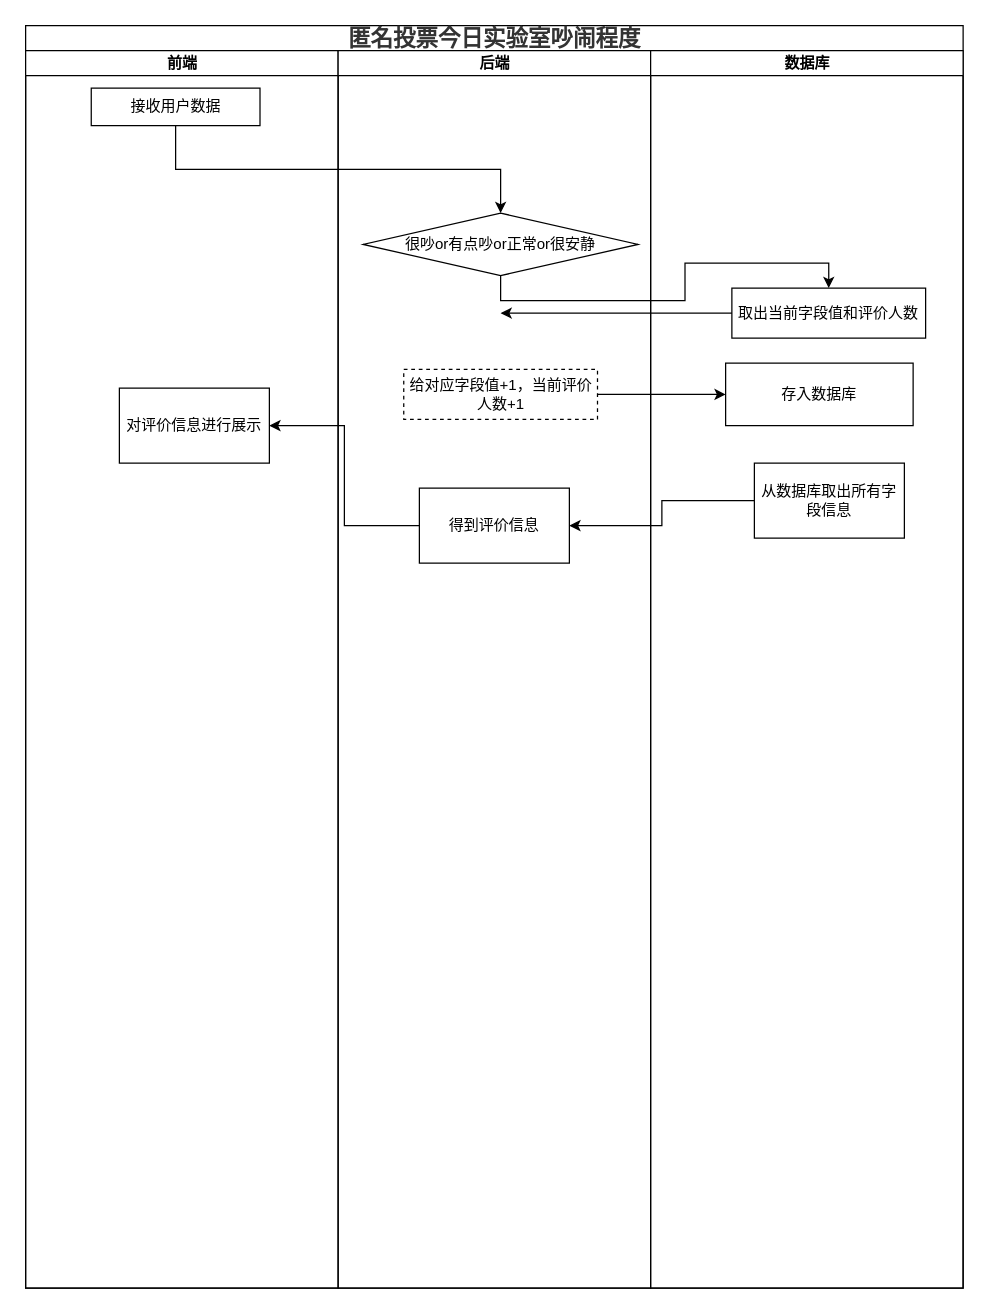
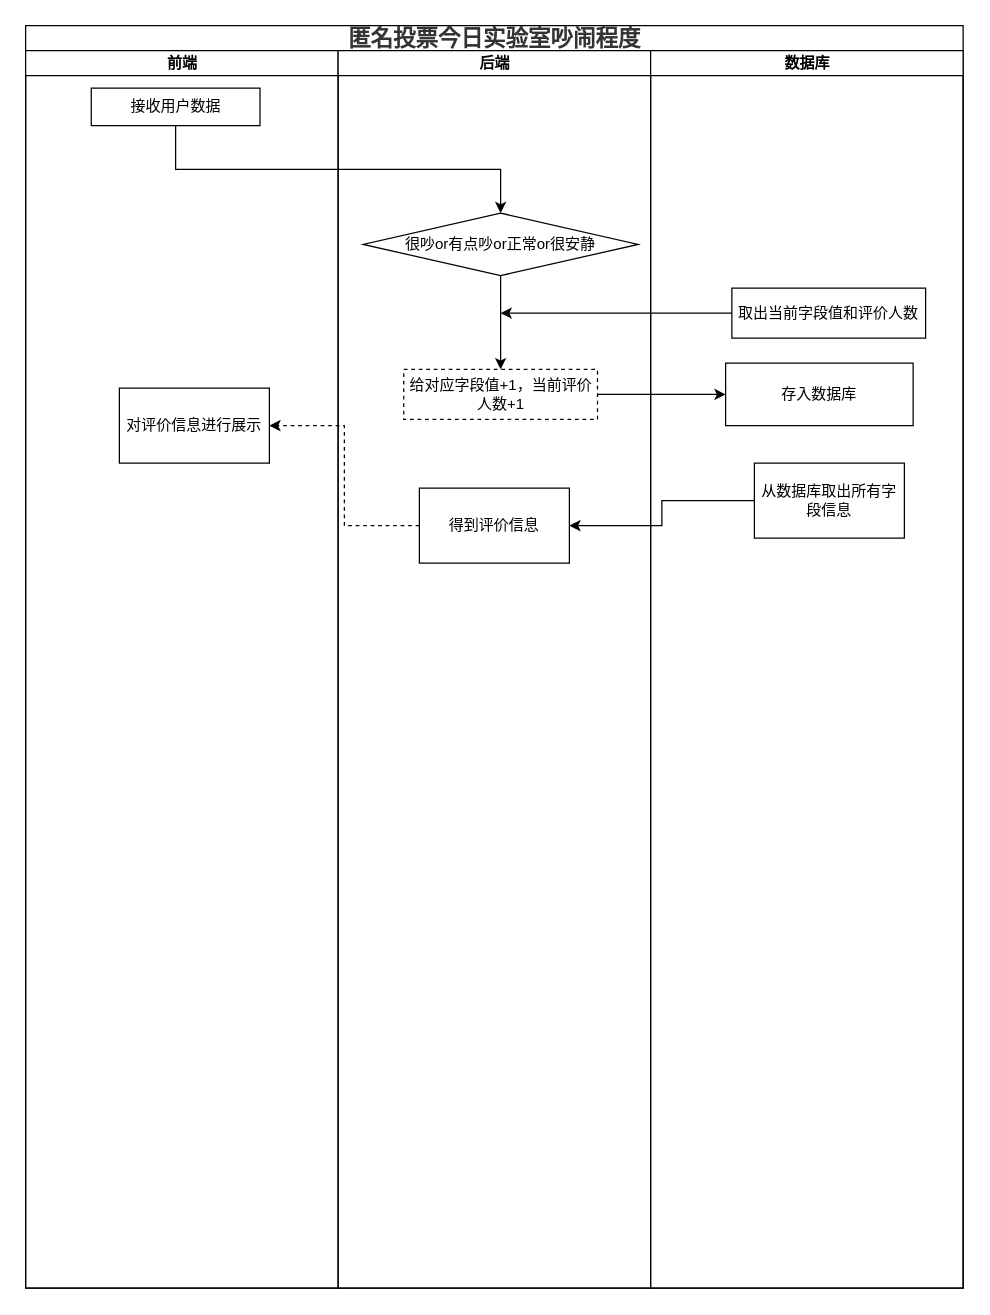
- <mxCell id="7" style="edgeStyle=orthogonalEdgeStyle;rounded=0;orthogonalLoop=1;jettySize=auto;html=1;exitX=0.5;exitY=1;exitDx=0;exitDy=0;" edge="1" parent="6" source="8" target="12"><mxGeometry relative="1" as="geometry" /></mxCell>
+ <mxCell id="7" style="edgeStyle=orthogonalEdgeStyle;rounded=0;orthogonalLoop=1;jettySize=auto;html=1;exitX=0.5;exitY=1;exitDx=0;exitDy=0;" edge="1" parent="6" source="8" target="9"><mxGeometry relative="1" as="geometry" /></mxCell>
- <mxCell id="16" style="edgeStyle=orthogonalEdgeStyle;rounded=0;orthogonalLoop=1;jettySize=auto;html=1;exitX=0;exitY=0.5;exitDx=0;exitDy=0;entryX=1;entryY=0.5;entryDx=0;entryDy=0;" edge="1" parent="2" source="10" target="5"><mxGeometry relative="1" as="geometry" /></mxCell>
+ <mxCell id="16" style="edgeStyle=orthogonalEdgeStyle;rounded=0;orthogonalLoop=1;jettySize=auto;html=1;exitX=0;exitY=0.5;exitDx=0;exitDy=0;entryX=1;entryY=0.5;entryDx=0;entryDy=0;dashed=1;" edge="1" parent="2" source="10" target="5"><mxGeometry relative="1" as="geometry" /></mxCell>
